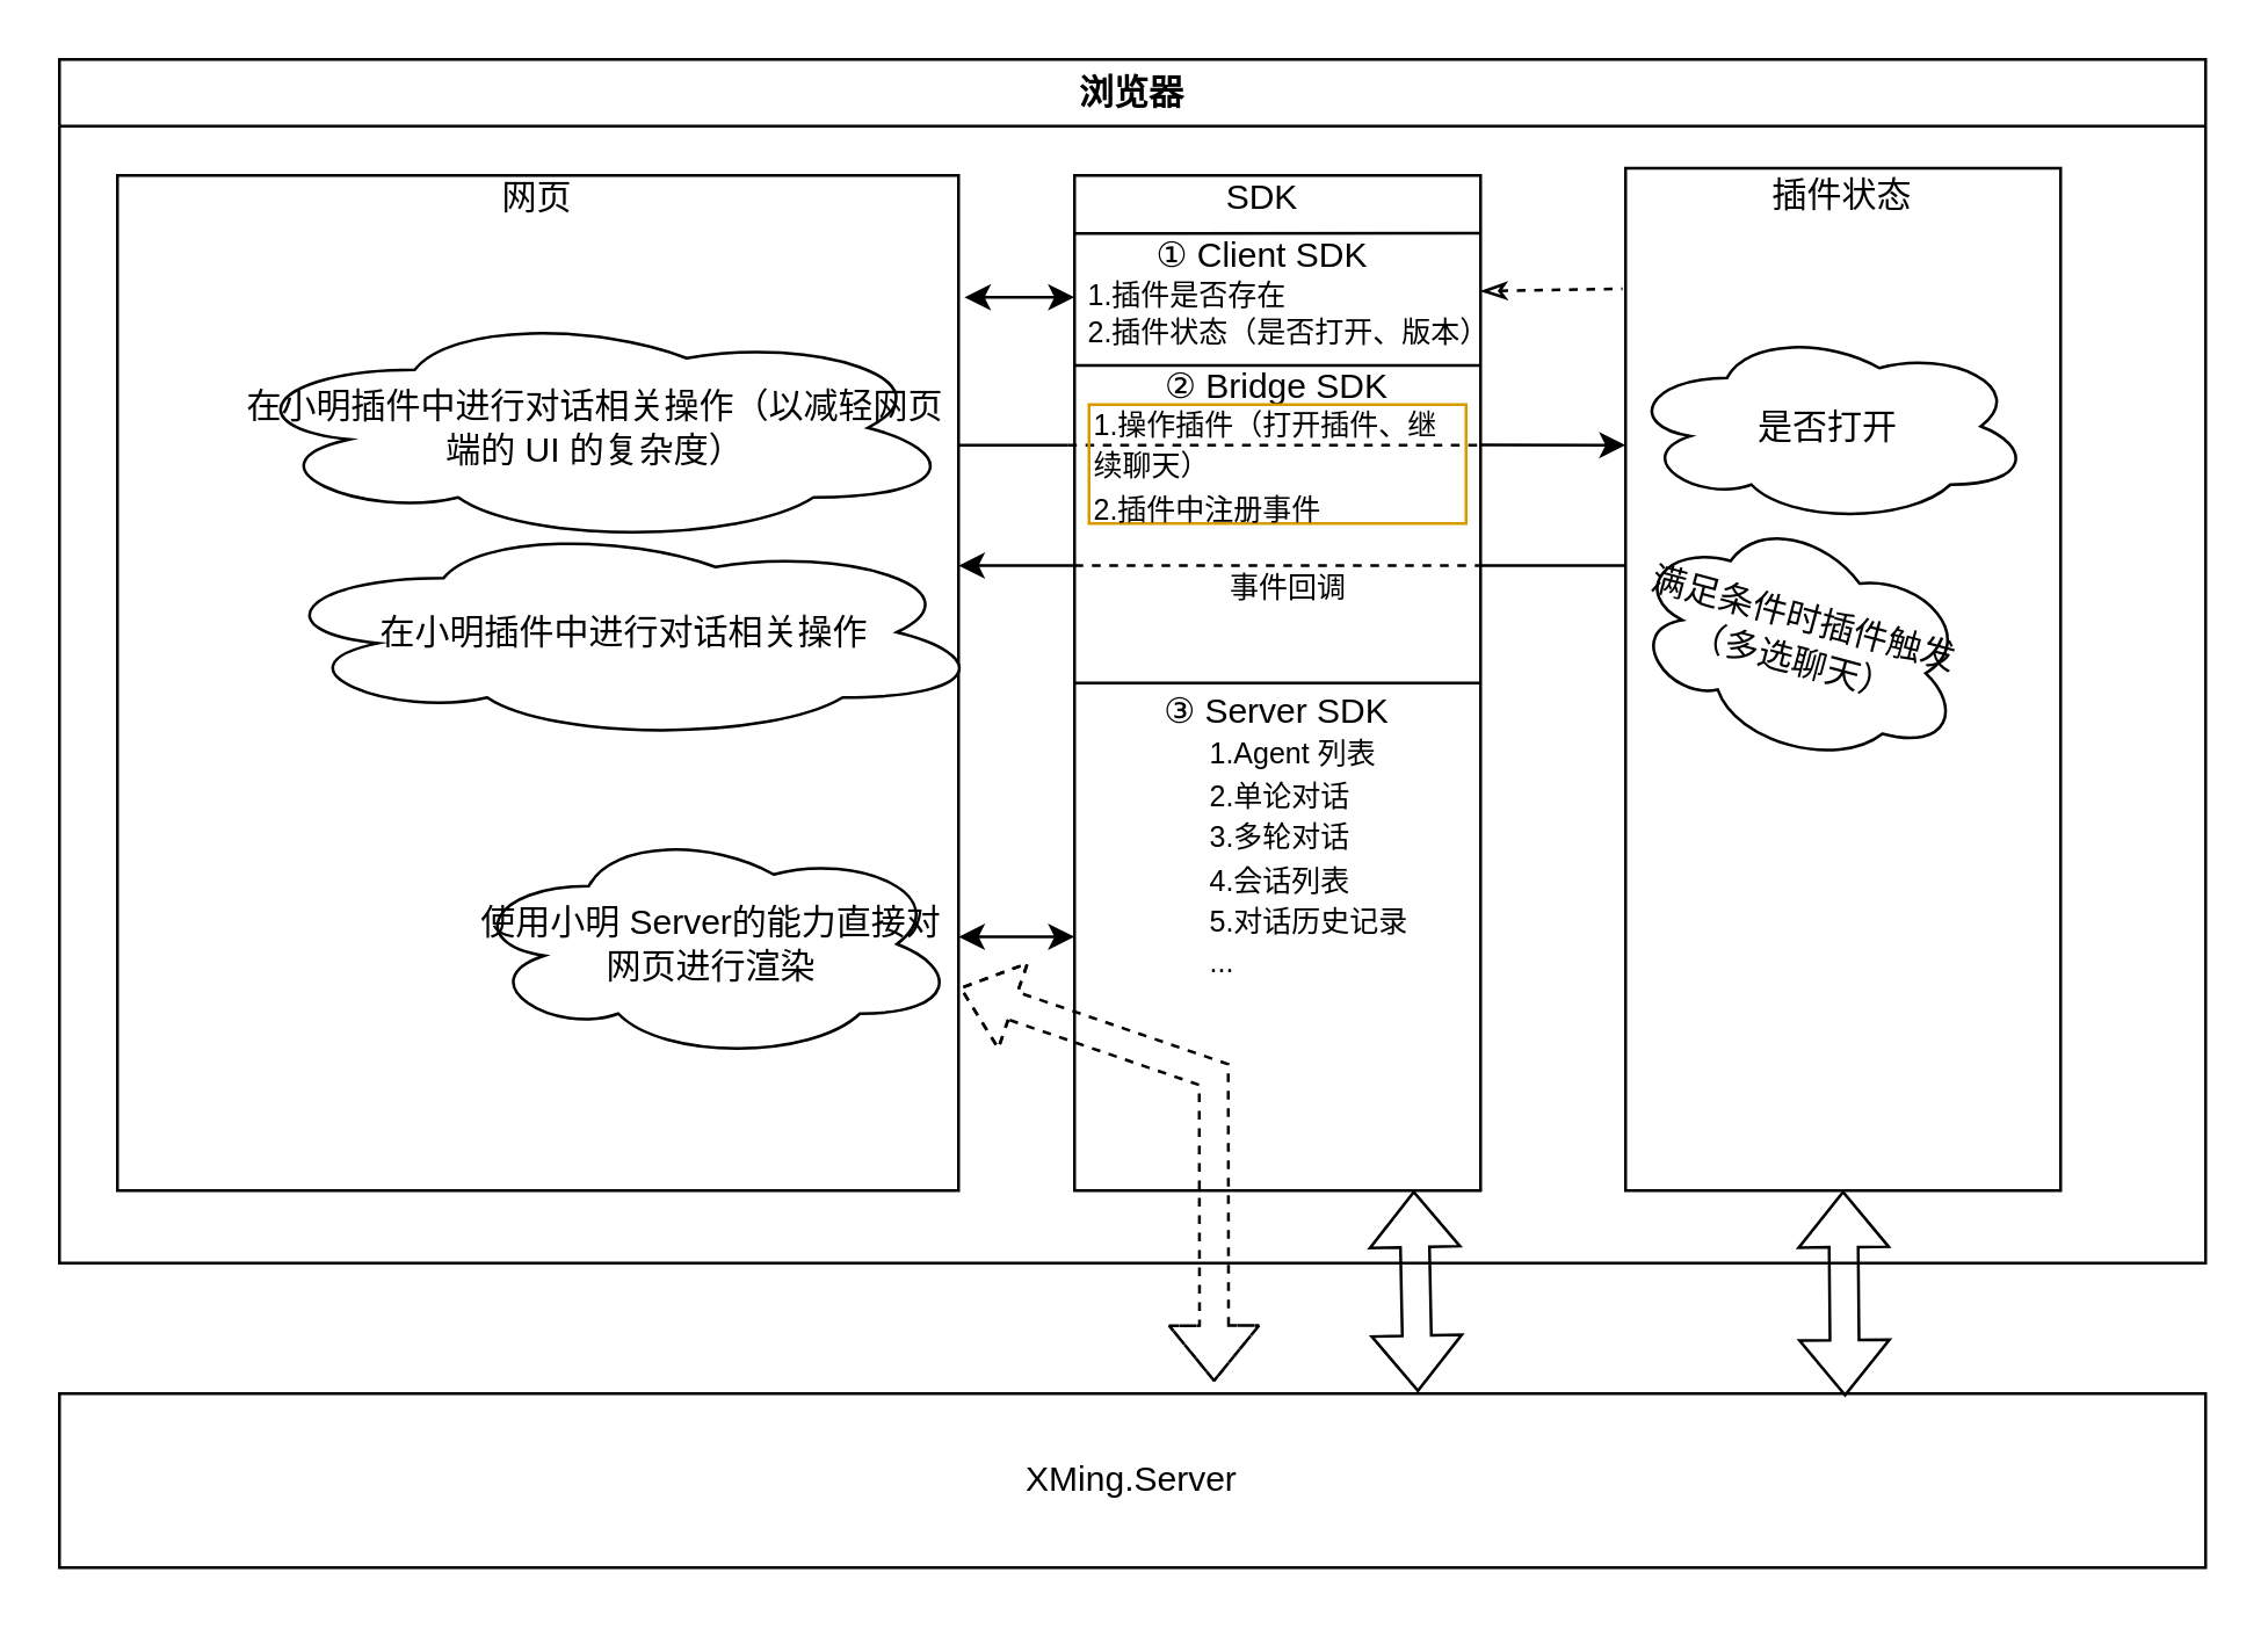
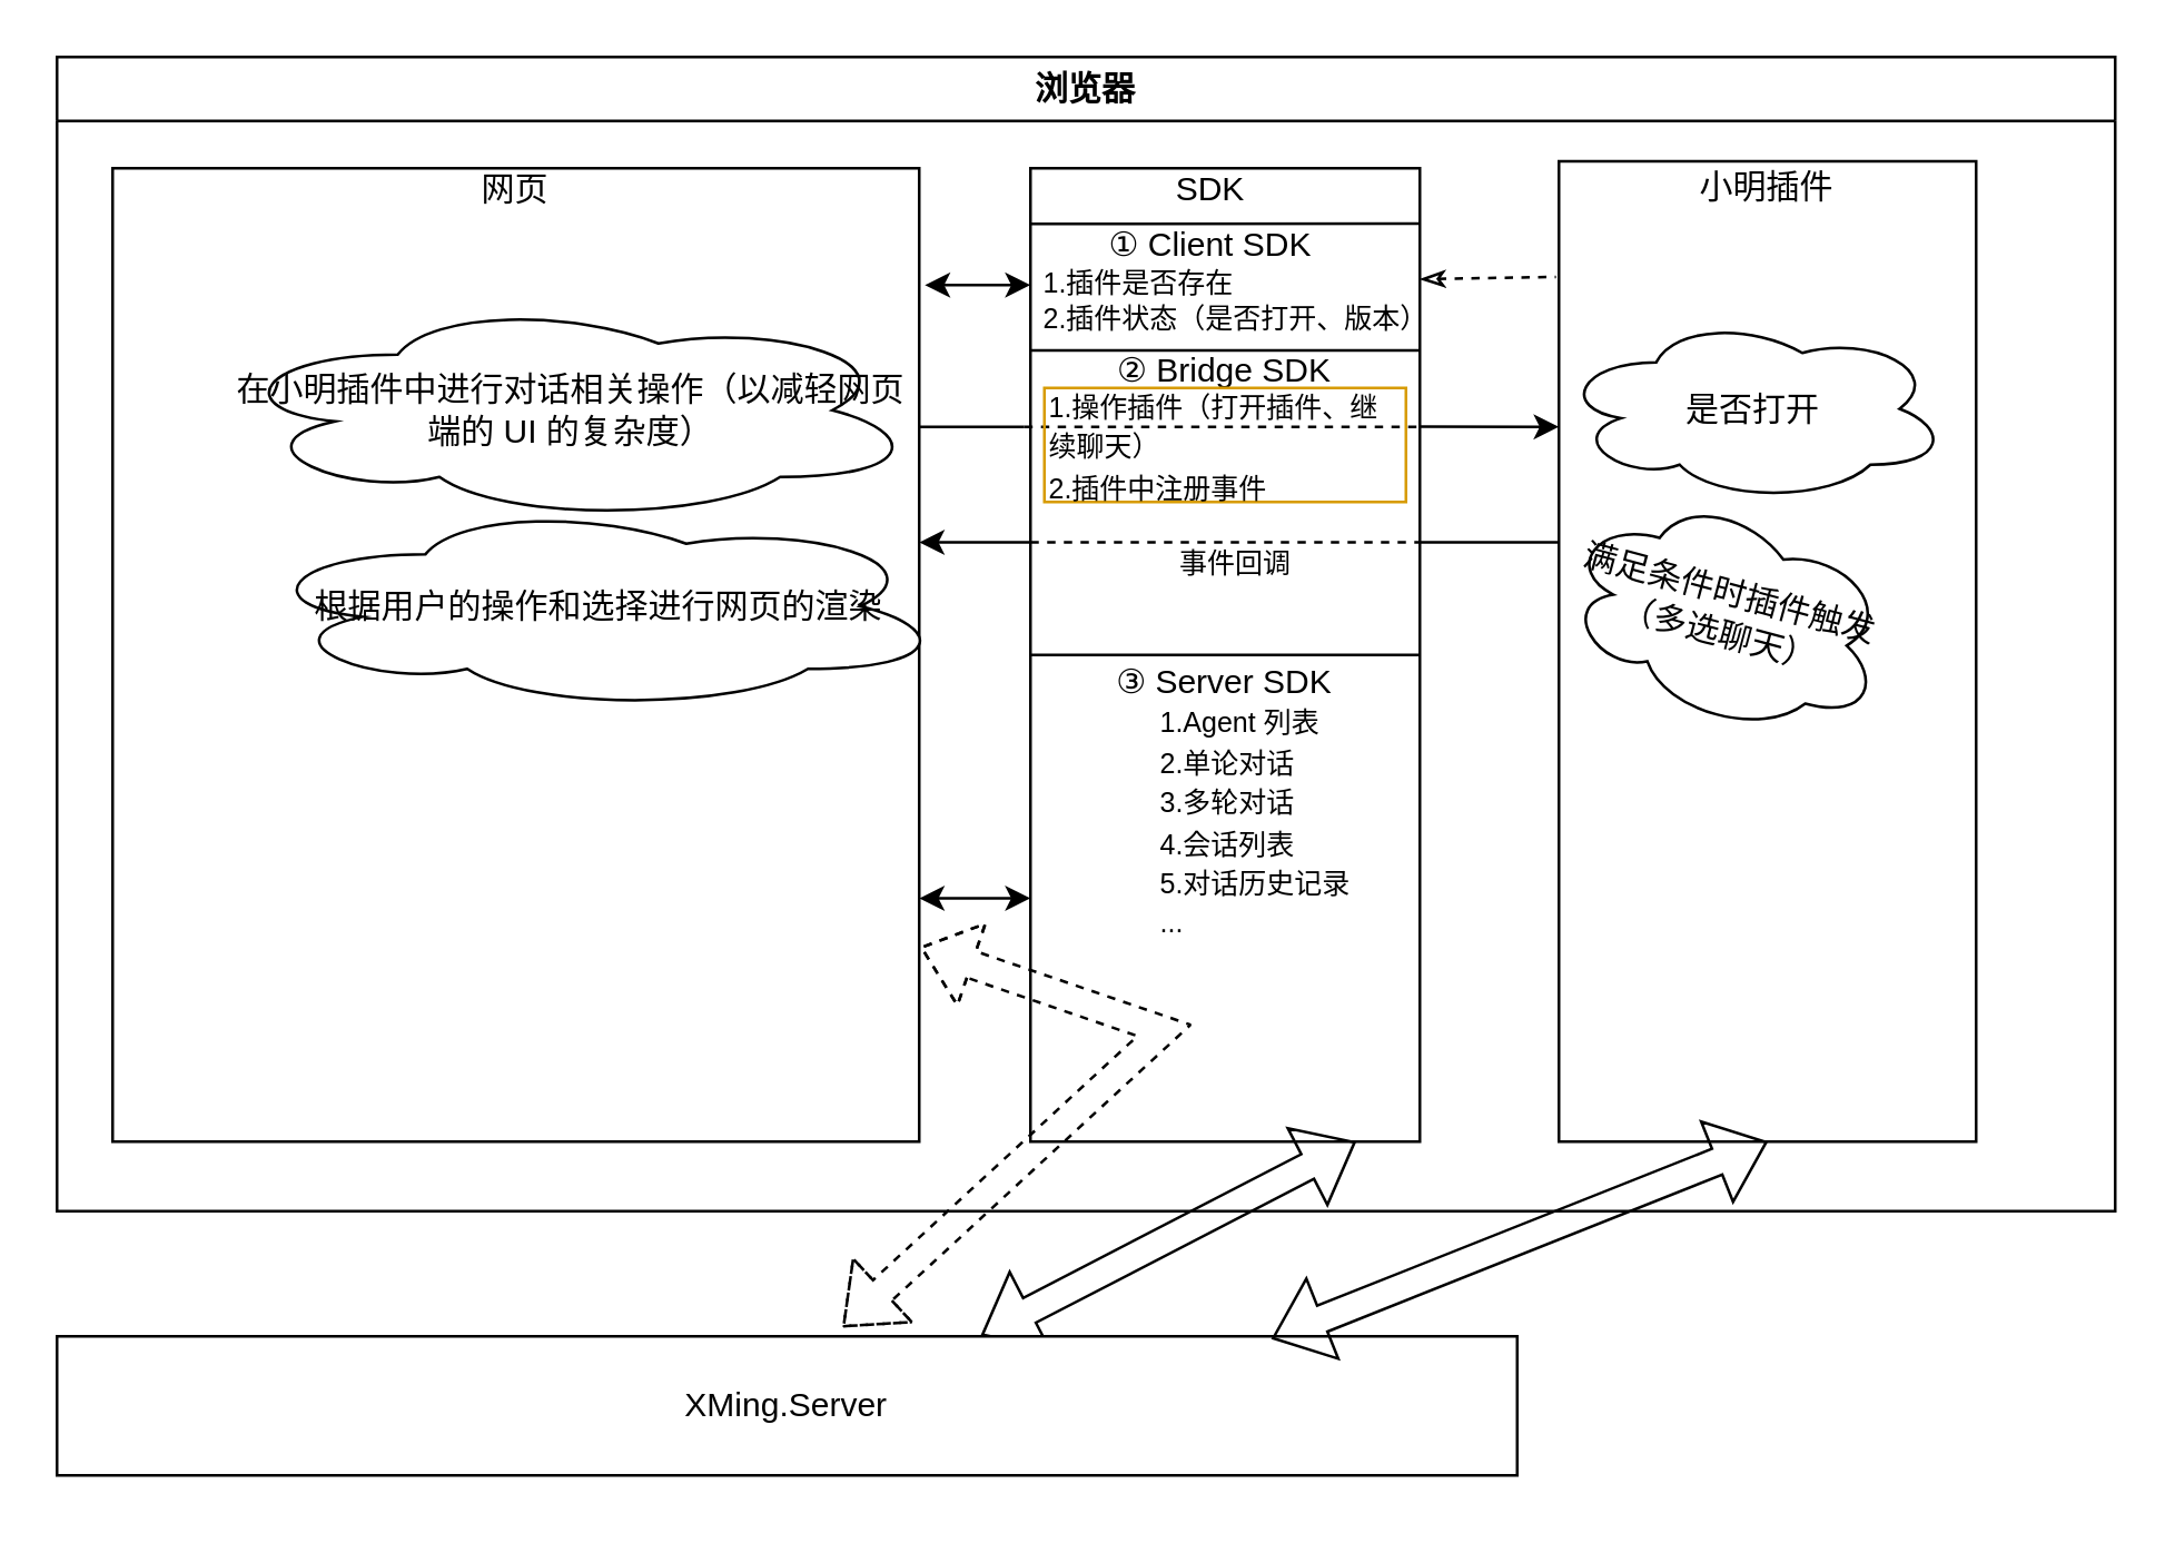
- <mxCell id="8" value="插件状态" style="text;html=1;align=center;verticalAlign=middle;whiteSpace=wrap;rounded=0;" parent="2" vertex="1"><mxGeometry x="585" y="32" width="60" height="30" as="geometry" /></mxCell>
+ <mxCell id="8" value="小明插件" style="text;html=1;align=center;verticalAlign=middle;whiteSpace=wrap;rounded=0;" parent="2" vertex="1"><mxGeometry x="585" y="32" width="60" height="30" as="geometry" /></mxCell>
- <mxCell id="37" value="在小明插件中进行对话相关操作" style="ellipse;shape=cloud;whiteSpace=wrap;html=1;" vertex="1" parent="2"><mxGeometry x="70" y="160" width="250" height="75" as="geometry" /></mxCell>
+ <mxCell id="37" value="根据用户的操作和选择进行网页的渲染" style="ellipse;shape=cloud;whiteSpace=wrap;html=1;" vertex="1" parent="2"><mxGeometry x="70" y="160" width="250" height="75" as="geometry" /></mxCell>
- <mxCell id="36" value="使用小明 Server的能力直接对网页进行渲染" style="ellipse;shape=cloud;whiteSpace=wrap;html=1;" vertex="1" parent="2"><mxGeometry x="140" y="265" width="170" height="80" as="geometry" /></mxCell>
- <mxCell id="39" value="XMing.Server" style="rounded=0;whiteSpace=wrap;html=1;" parent="1" vertex="1"><mxGeometry x="20" y="480" width="740" height="60" as="geometry" /></mxCell>
+ <mxCell id="39" value="XMing.Server" style="rounded=0;whiteSpace=wrap;html=1;" parent="1" vertex="1"><mxGeometry x="20" y="480" width="525" height="50" as="geometry" /></mxCell>
